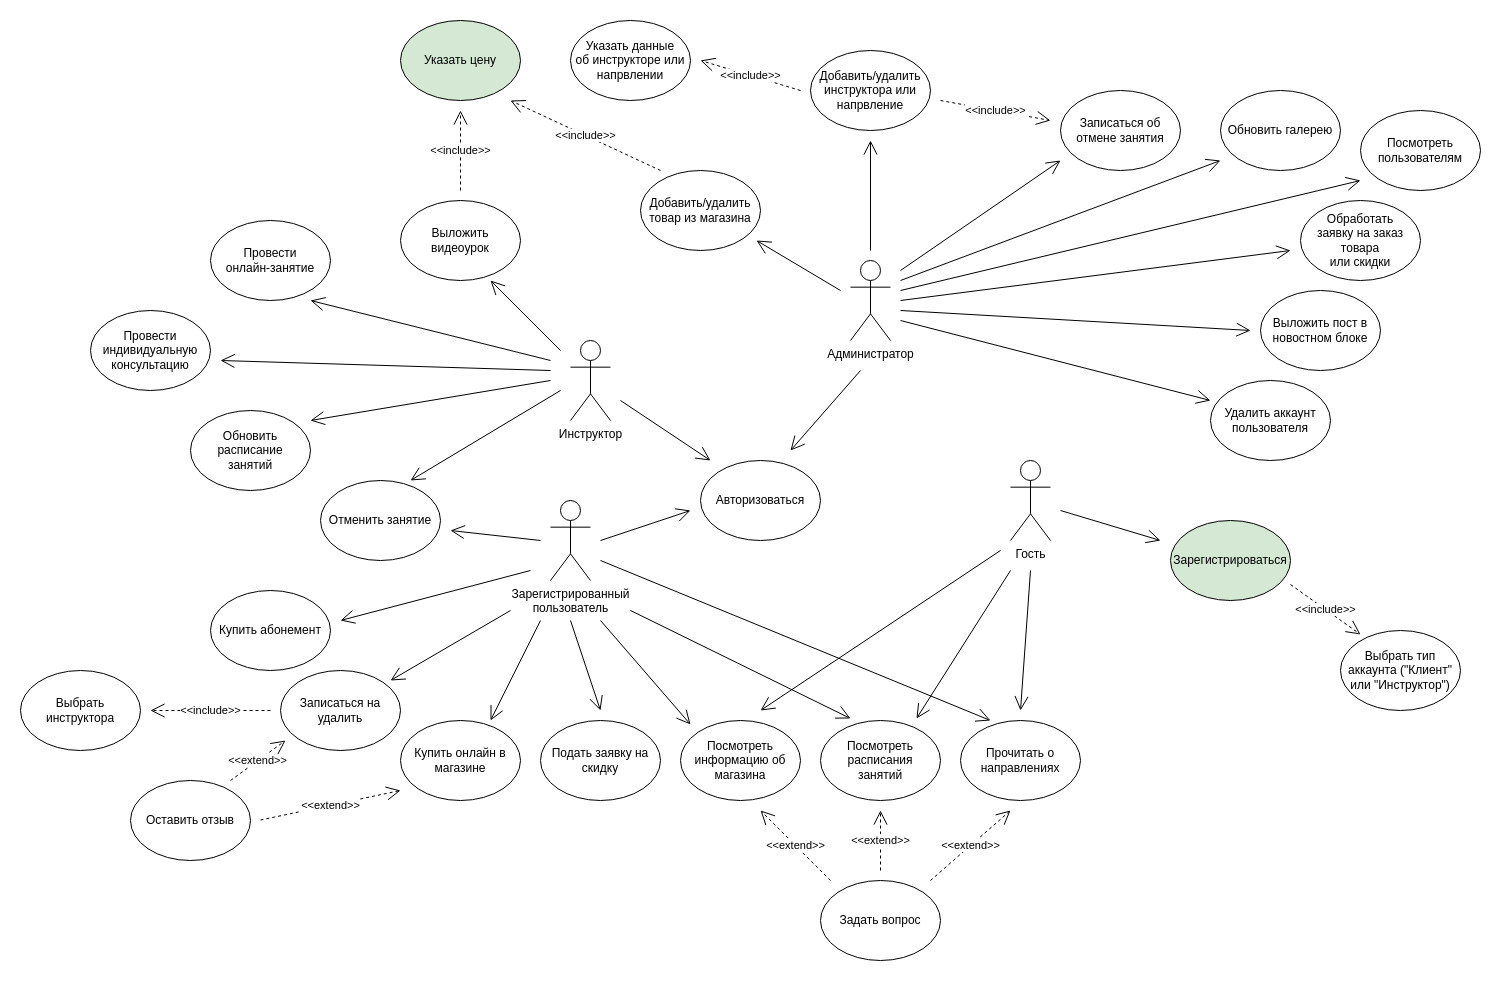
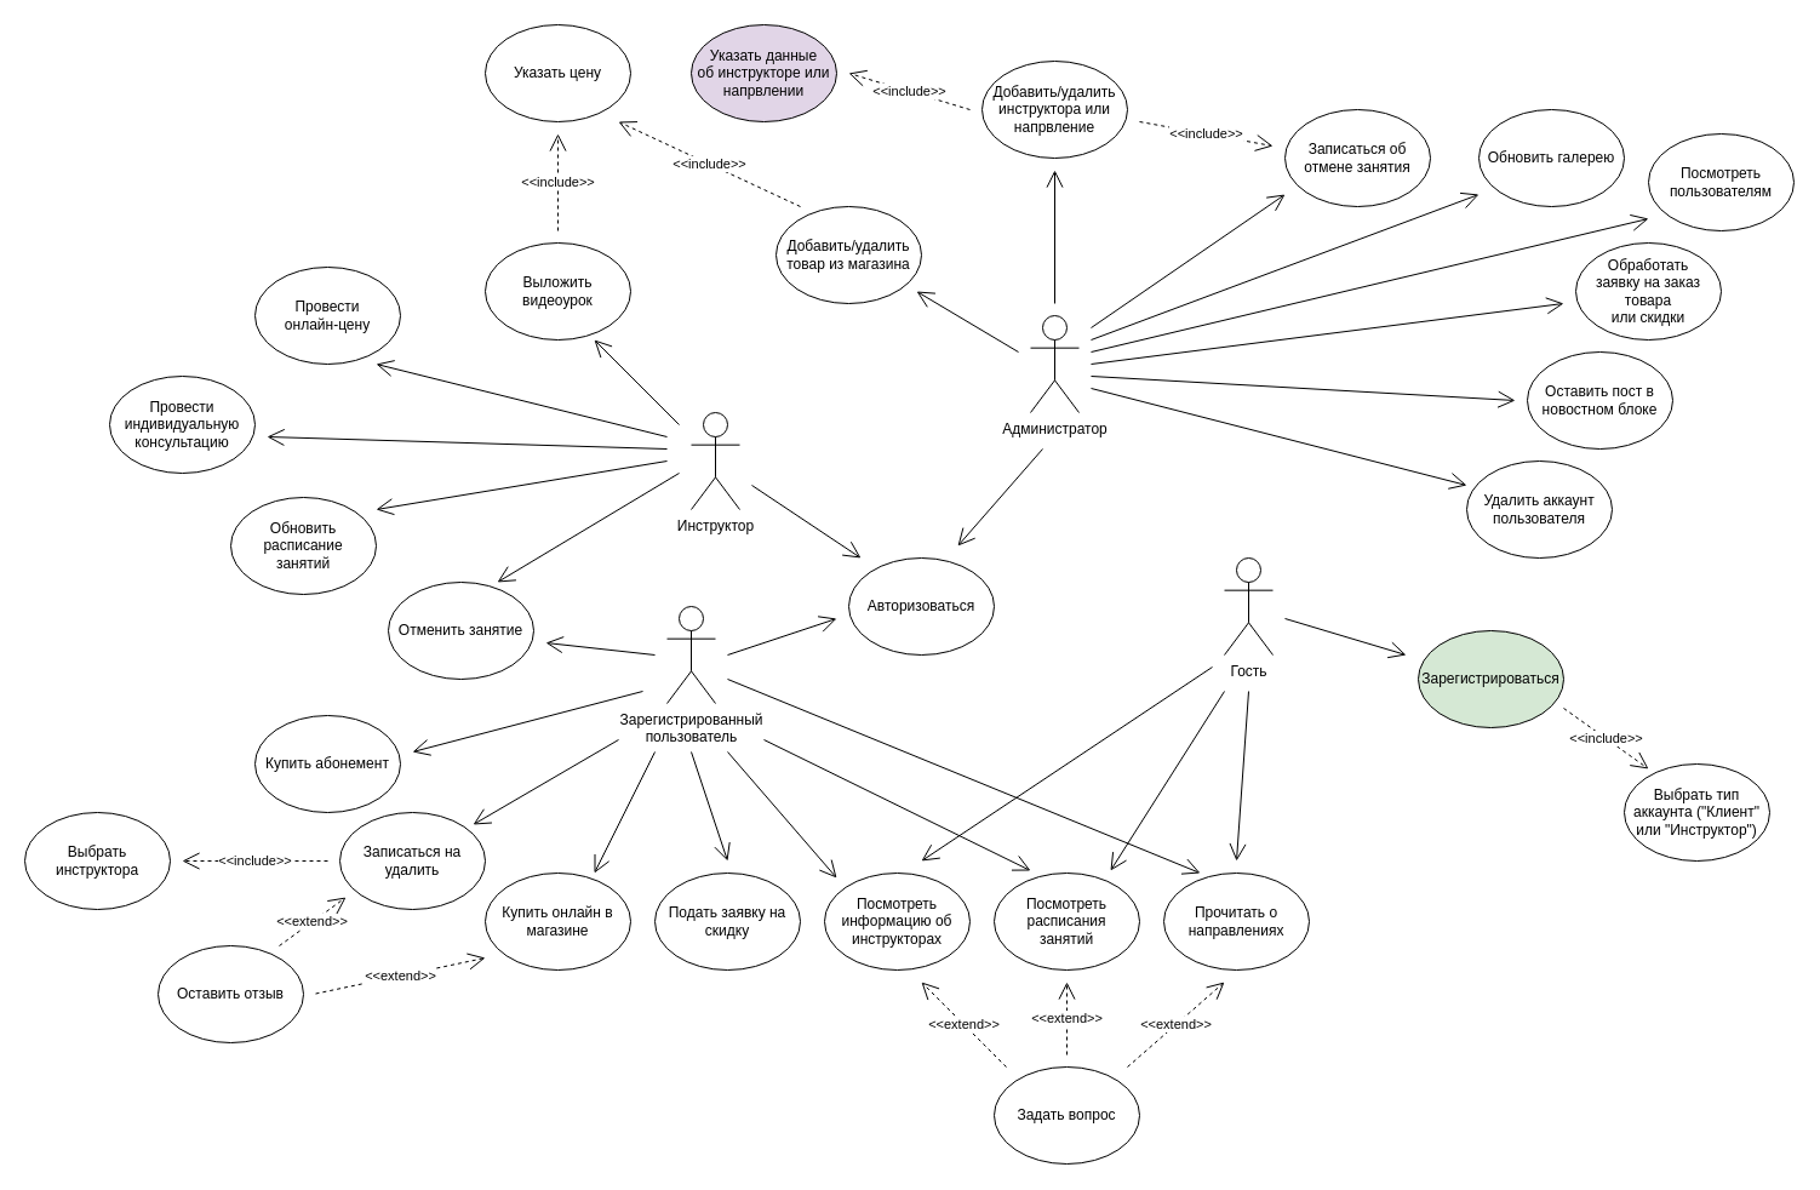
- <mxCell id="13" value="Указать цену" style="ellipse;whiteSpace=wrap;html=1;fillColor=#d5e8d4;" vertex="1" parent="1"><mxGeometry x="400" y="20" width="120" height="80" as="geometry" /></mxCell>
+ <mxCell id="13" value="Указать цену" style="ellipse;whiteSpace=wrap;html=1;" vertex="1" parent="1"><mxGeometry x="400" y="20" width="120" height="80" as="geometry" /></mxCell>
- <mxCell id="26" value="Указать данные&lt;br&gt;об инструкторе или напрвлении" style="ellipse;whiteSpace=wrap;html=1;" vertex="1" parent="1"><mxGeometry x="570" y="20" width="120" height="80" as="geometry" /></mxCell>
+ <mxCell id="26" value="Указать данные&lt;br&gt;об инструкторе или напрвлении" style="ellipse;whiteSpace=wrap;html=1;fillColor=#e1d5e7;" vertex="1" parent="1"><mxGeometry x="570" y="20" width="120" height="80" as="geometry" /></mxCell>
- <mxCell id="19" value="Провести&lt;br&gt;онлайн-занятие" style="ellipse;whiteSpace=wrap;html=1;" vertex="1" parent="1"><mxGeometry x="210" y="220" width="120" height="80" as="geometry" /></mxCell>
+ <mxCell id="19" value="Провести&lt;br&gt;онлайн-цену" style="ellipse;whiteSpace=wrap;html=1;" vertex="1" parent="1"><mxGeometry x="210" y="220" width="120" height="80" as="geometry" /></mxCell>
- <mxCell id="10" value="Выложить пост в новостном блоке" style="ellipse;whiteSpace=wrap;html=1;" vertex="1" parent="1"><mxGeometry x="1260" y="290" width="120" height="80" as="geometry" /></mxCell>
+ <mxCell id="10" value="Оставить пост в новостном блоке" style="ellipse;whiteSpace=wrap;html=1;" vertex="1" parent="1"><mxGeometry x="1260" y="290" width="120" height="80" as="geometry" /></mxCell>
- <mxCell id="3" value="Посмотреть информацию об магазина" style="ellipse;whiteSpace=wrap;html=1;" vertex="1" parent="1"><mxGeometry x="680" y="720" width="120" height="80" as="geometry" /></mxCell>
+ <mxCell id="3" value="Посмотреть информацию об инструкторах" style="ellipse;whiteSpace=wrap;html=1;" vertex="1" parent="1"><mxGeometry x="680" y="720" width="120" height="80" as="geometry" /></mxCell>
